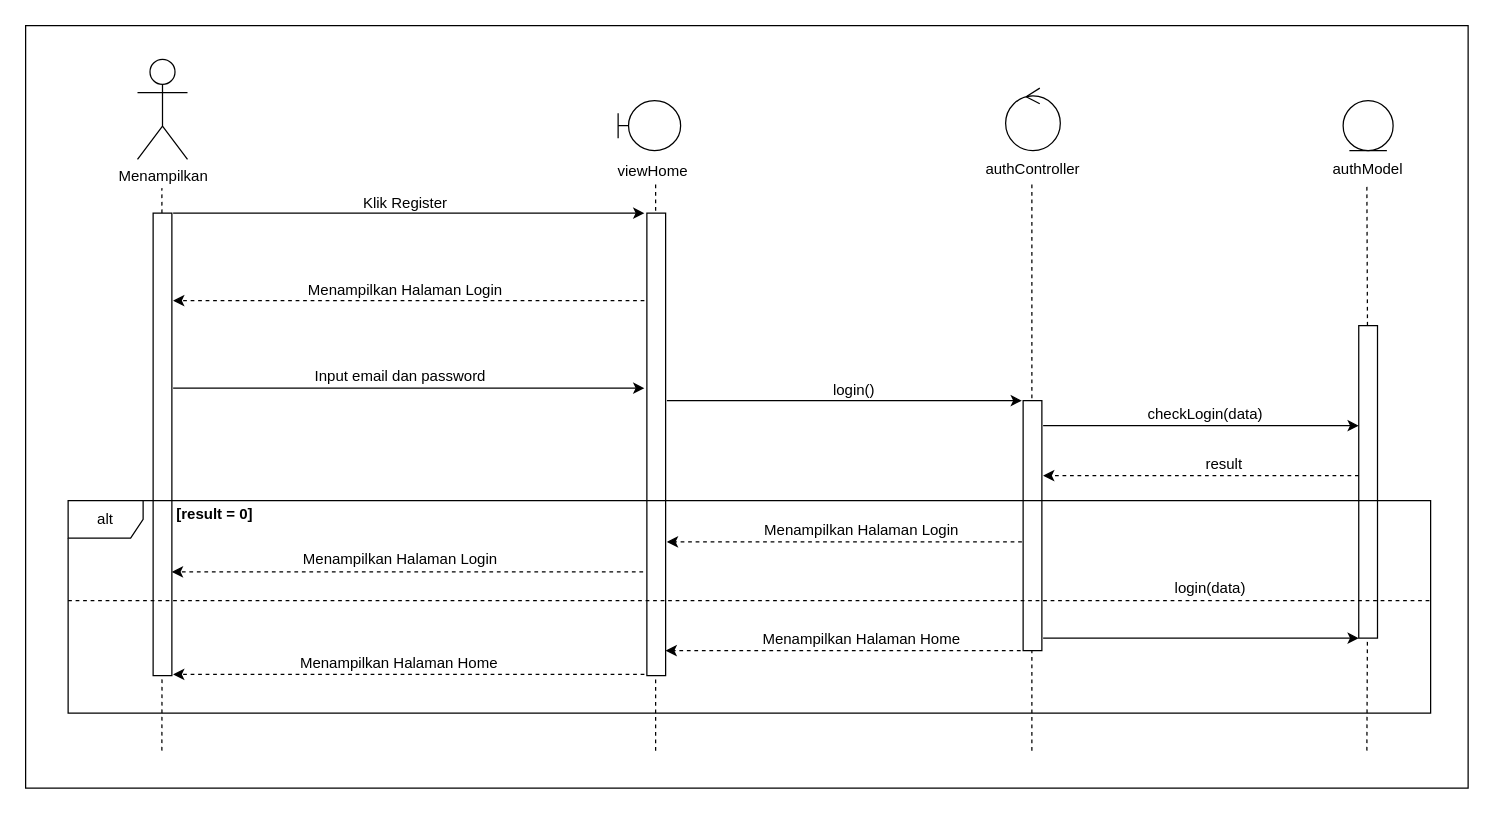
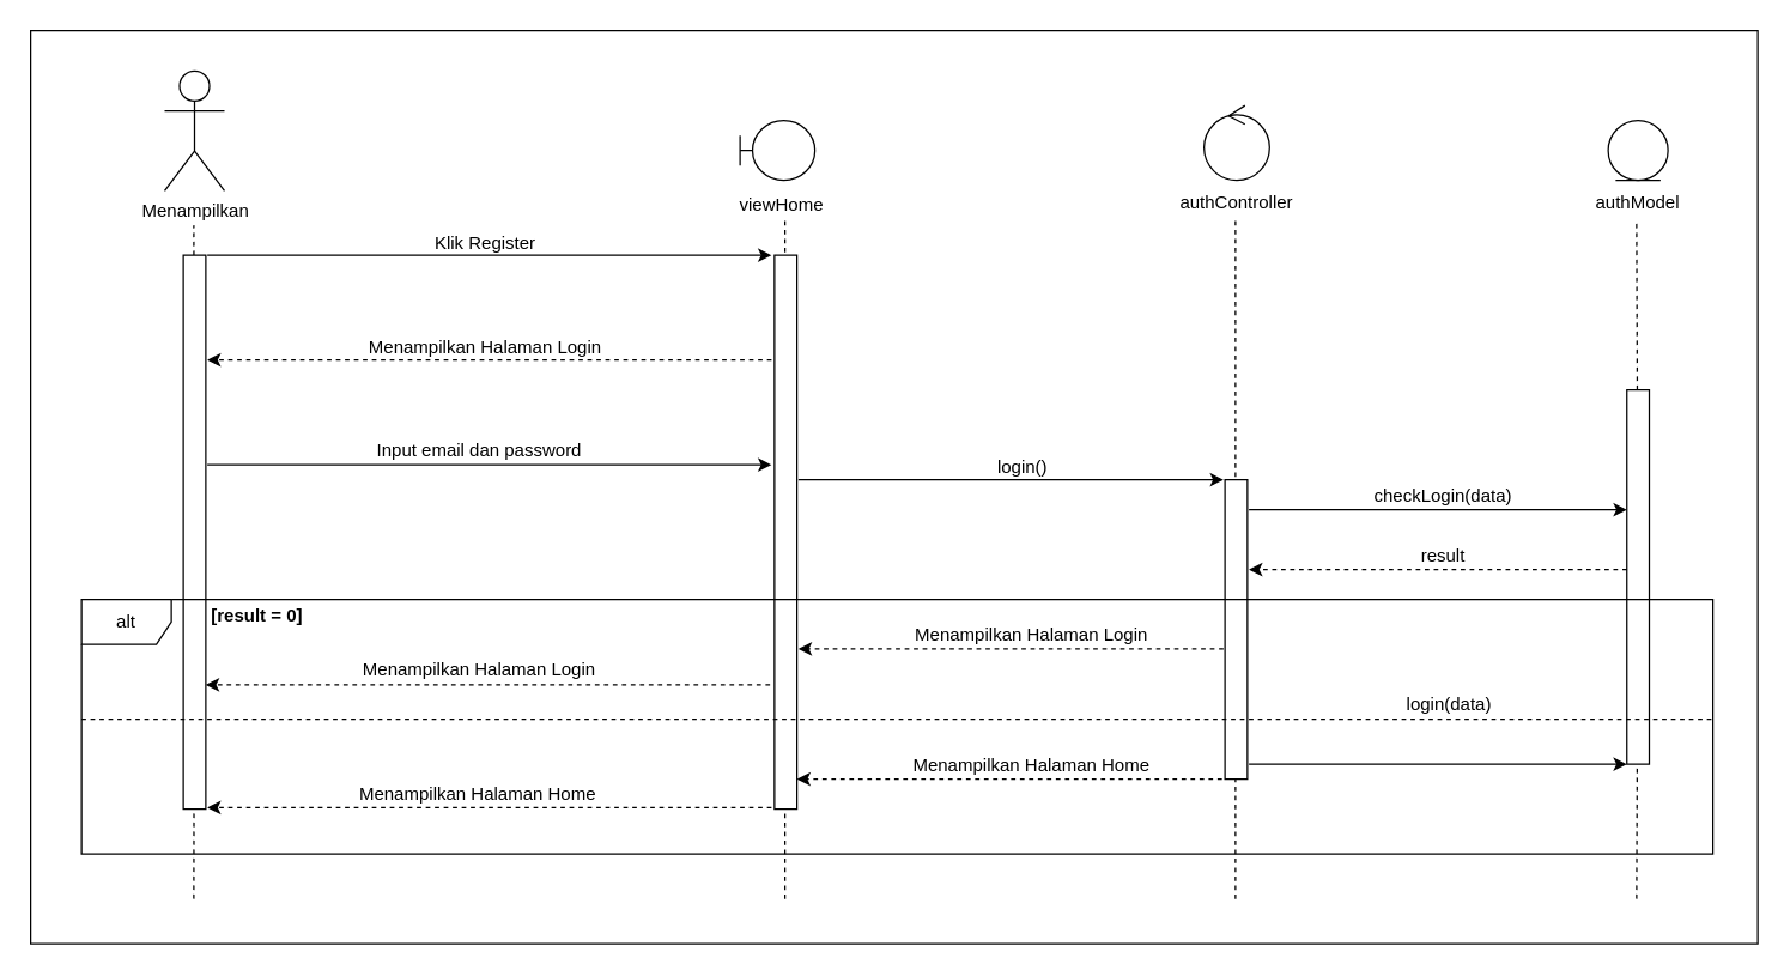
- <mxCell id="38" value="result" style="text;html=1;strokeColor=none;fillColor=none;align=center;verticalAlign=middle;whiteSpace=wrap;rounded=0;" vertex="1" parent="1"><mxGeometry x="929" y="356" width="100" height="30" as="geometry" /></mxCell>
+ <mxCell id="38" value="result" style="text;html=1;strokeColor=none;fillColor=none;align=center;verticalAlign=middle;whiteSpace=wrap;rounded=0;" vertex="1" parent="1"><mxGeometry x="914" y="356" width="100" height="30" as="geometry" /></mxCell>
